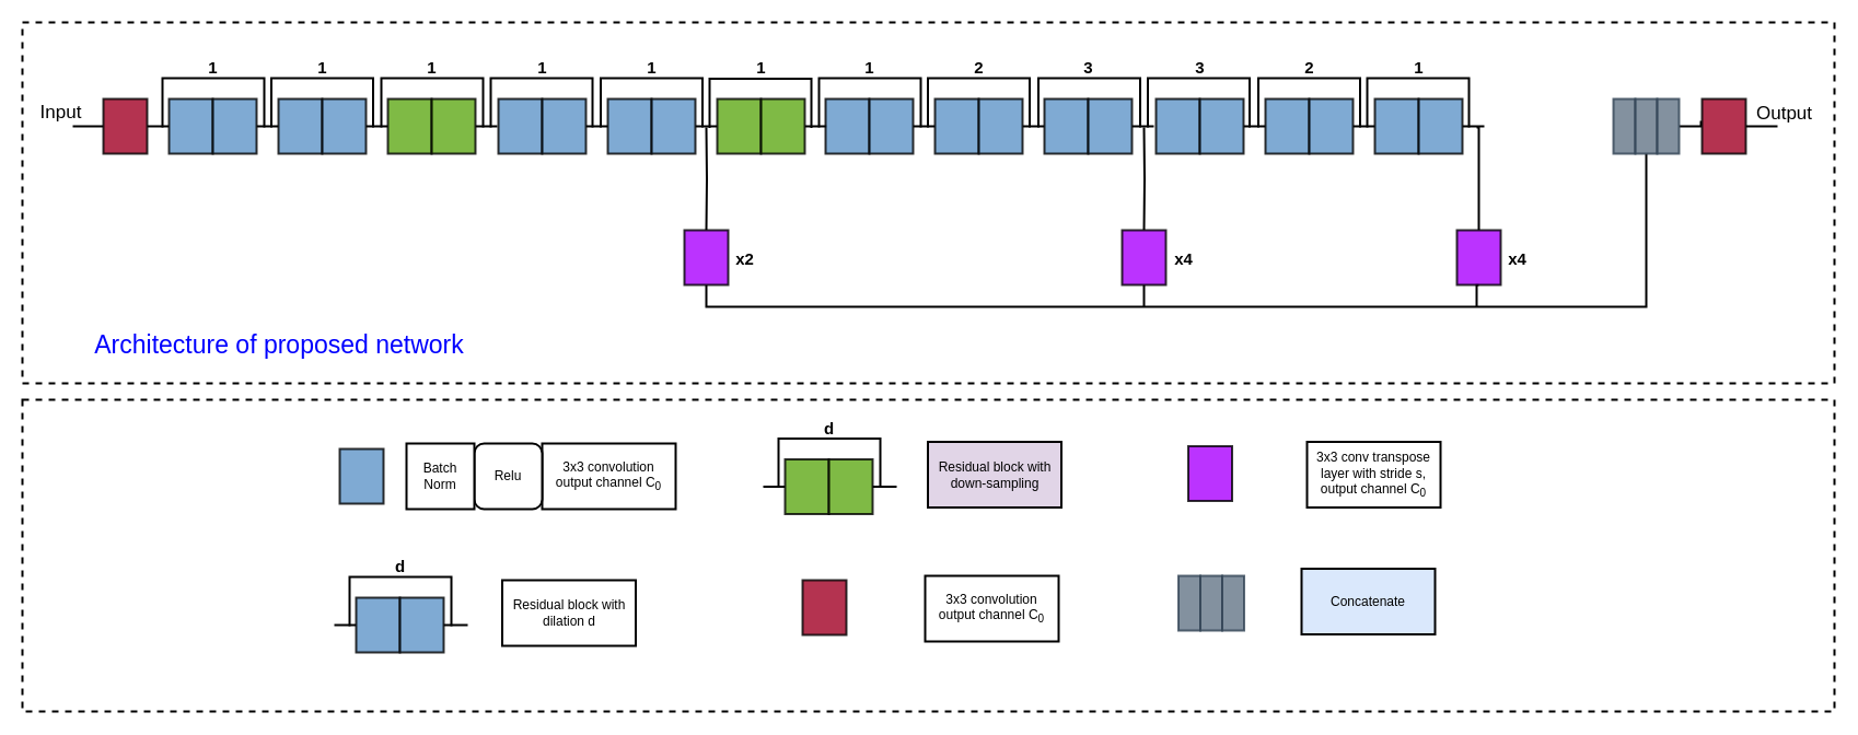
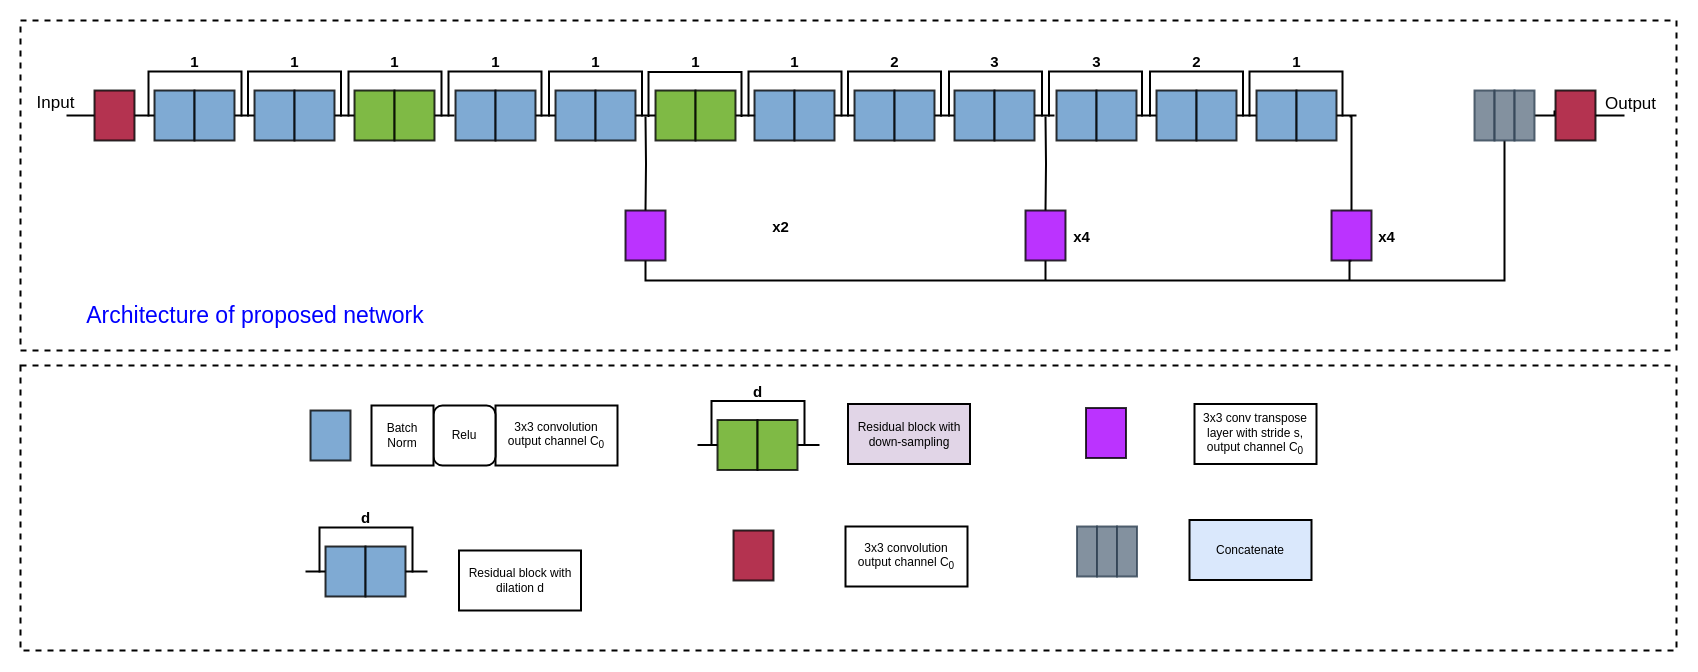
- <mxCell id="82" value="&lt;b&gt;&lt;font style=&quot;font-size: 15px&quot;&gt;x2&lt;/font&gt;&lt;/b&gt;" style="text;html=1;resizable=0;points=[];autosize=1;align=center;verticalAlign=top;spacingTop=-4;" vertex="1" parent="1"><mxGeometry x="665" y="225" width="30" height="20" as="geometry" /></mxCell>
+ <mxCell id="82" value="&lt;b&gt;&lt;font style=&quot;font-size: 15px&quot;&gt;x2&lt;/font&gt;&lt;/b&gt;" style="text;html=1;resizable=0;points=[];autosize=1;align=center;verticalAlign=top;spacingTop=-4;" vertex="1" parent="1"><mxGeometry x="765" y="215" width="30" height="20" as="geometry" /></mxCell>
- <mxCell id="97" value="Residual block with dilation d" style="rounded=0;whiteSpace=wrap;html=1;strokeColor=#000000;strokeWidth=2;" vertex="1" parent="1"><mxGeometry x="458.5" y="530" width="122" height="60" as="geometry" /></mxCell>
+ <mxCell id="97" value="Residual block with dilation d" style="rounded=0;whiteSpace=wrap;html=1;strokeColor=#000000;strokeWidth=2;" vertex="1" parent="1"><mxGeometry x="458.5" y="550" width="122" height="60" as="geometry" /></mxCell>
